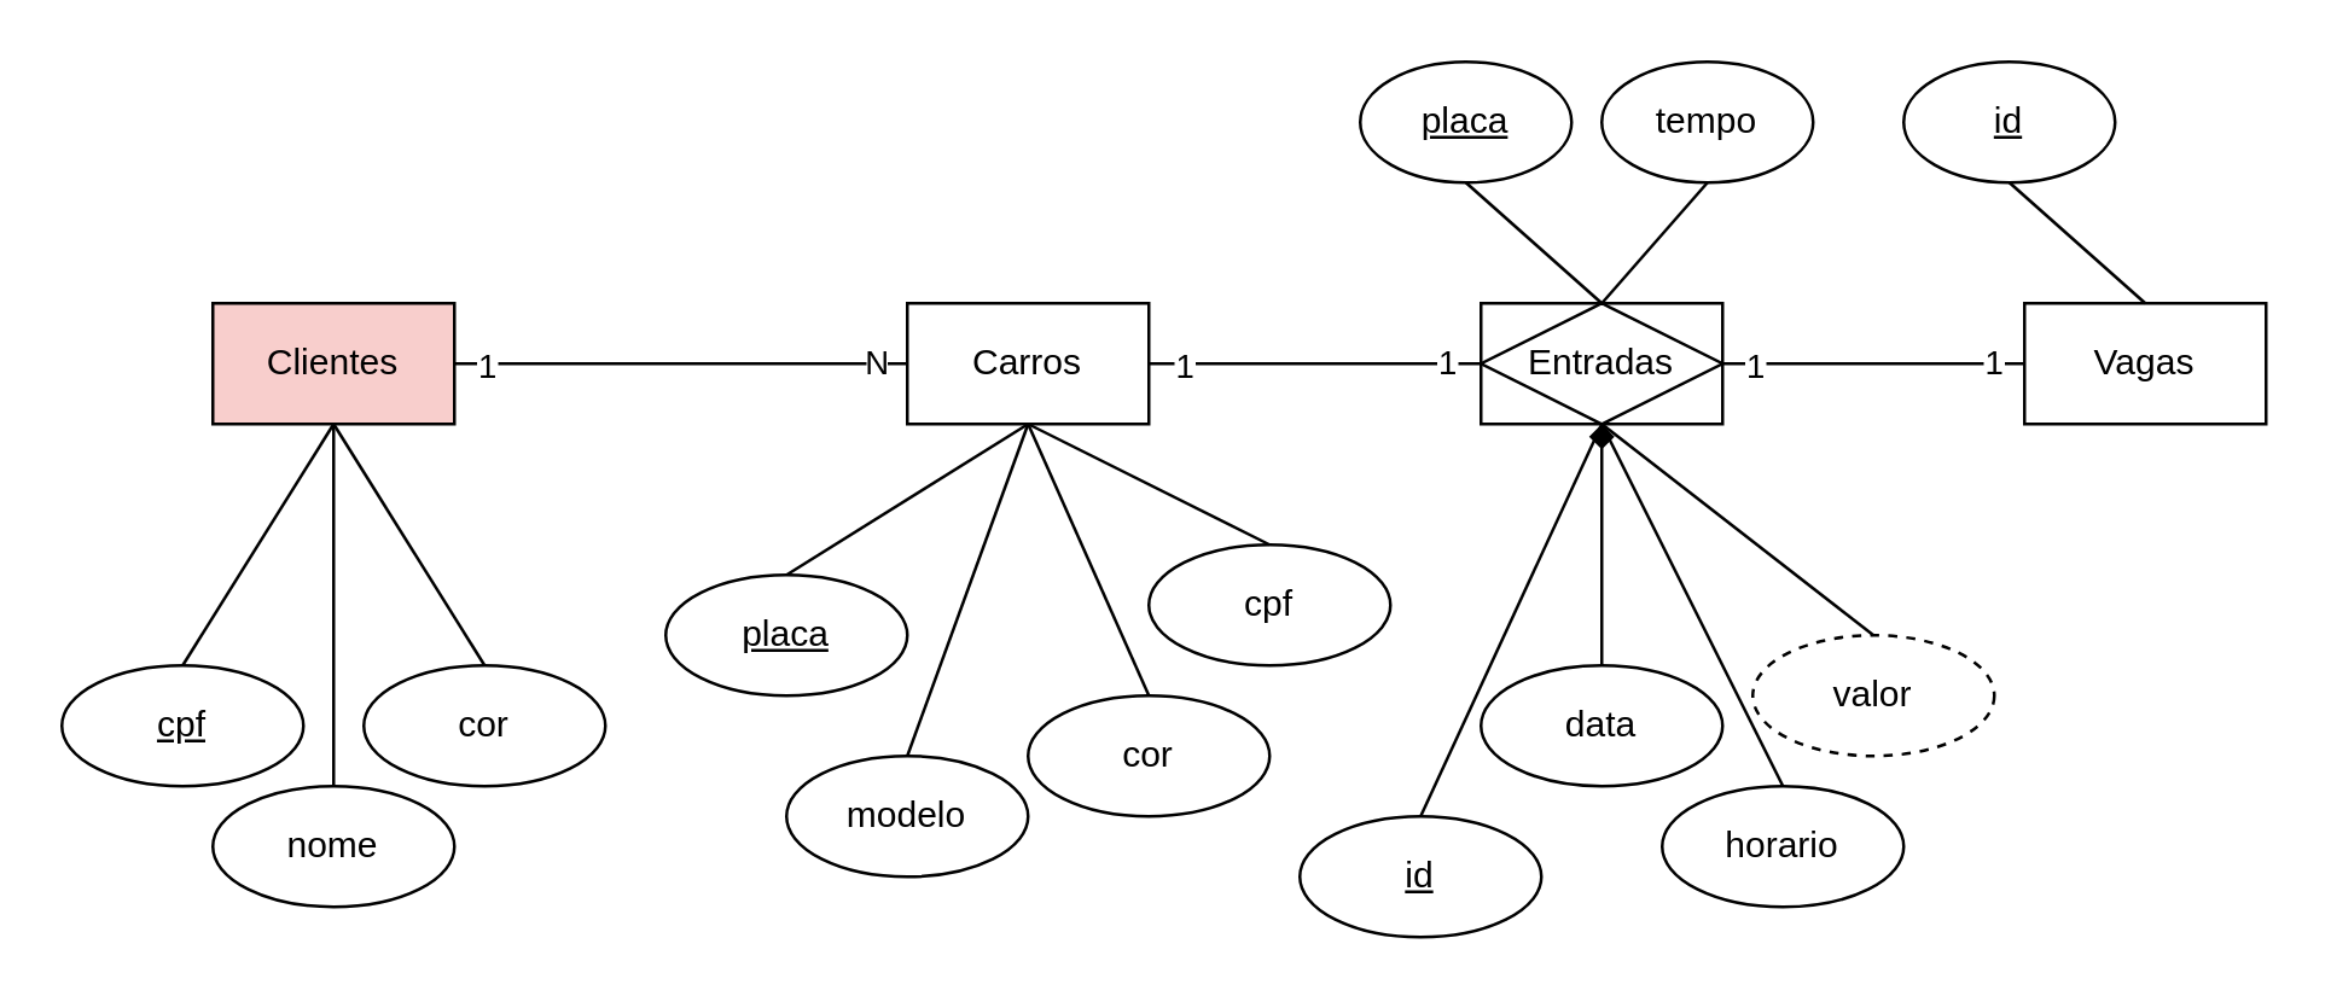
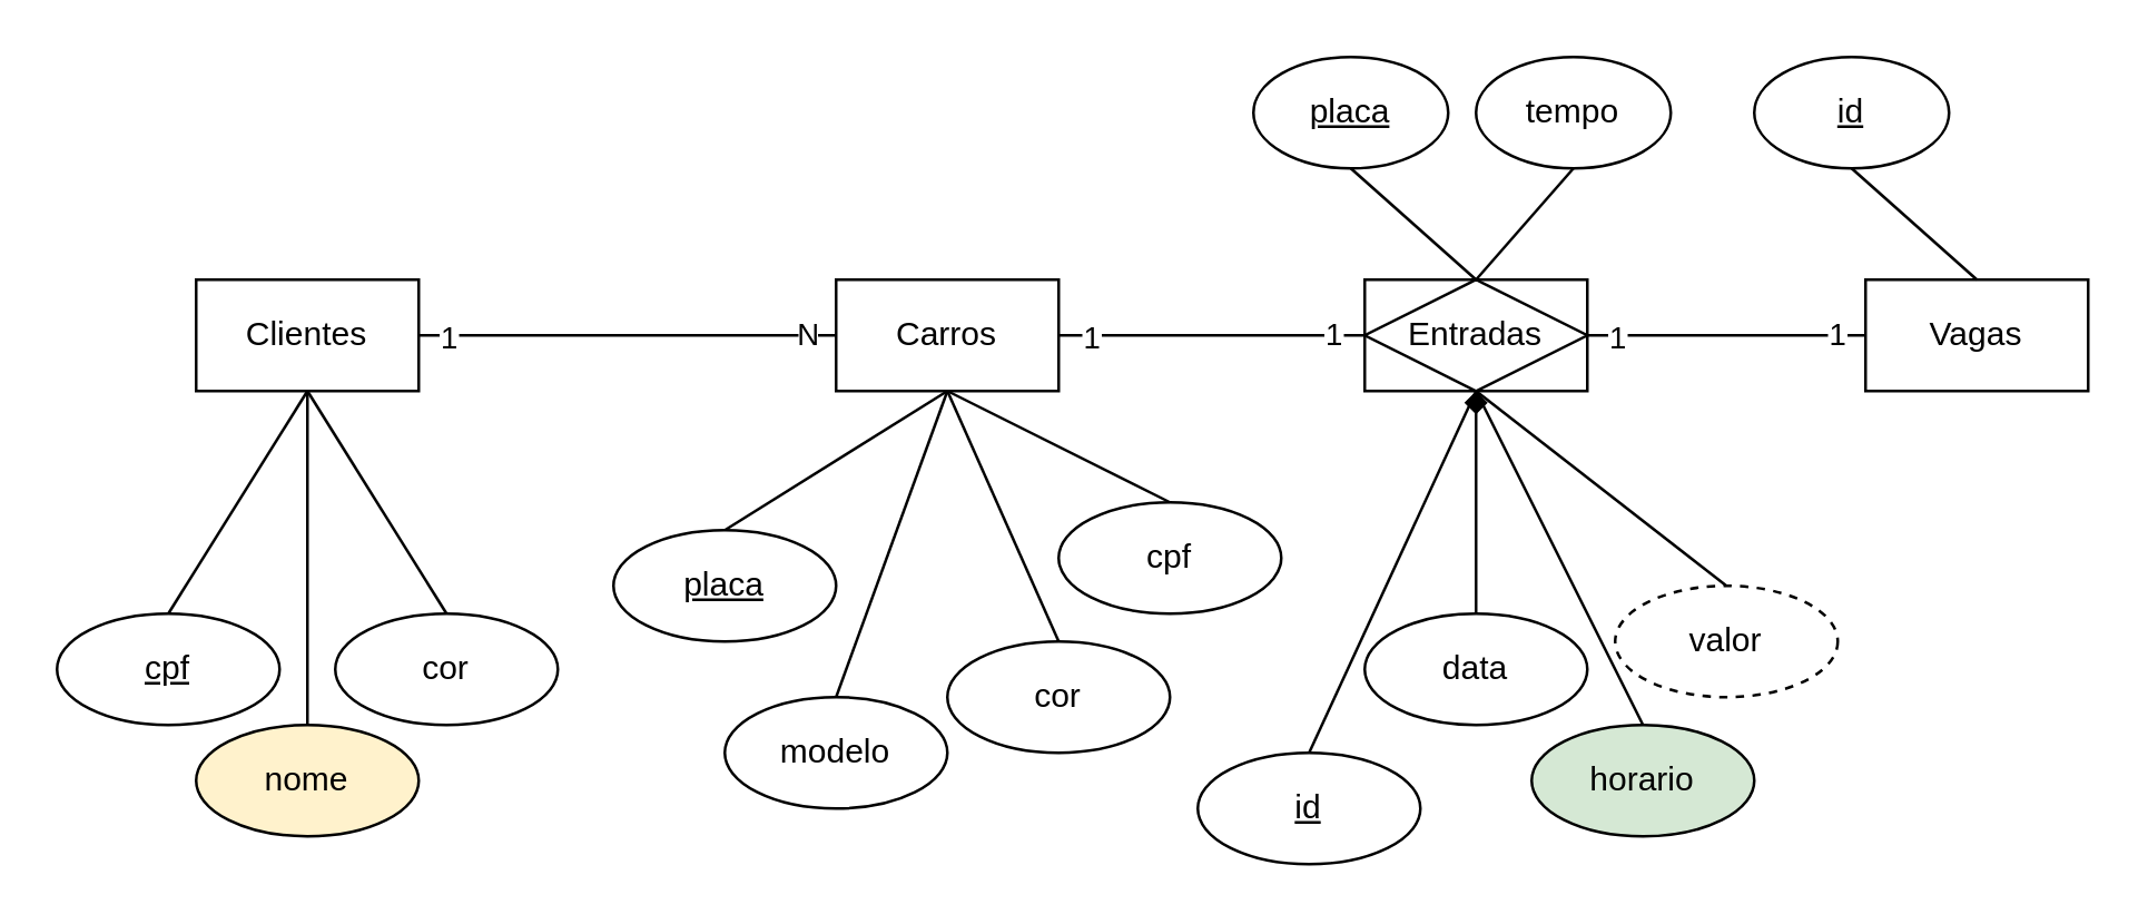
- <mxCell id="2" value="Clientes" style="whiteSpace=wrap;html=1;align=center;fillColor=#f8cecc;" vertex="1" parent="1"><mxGeometry x="70" y="100" width="80" height="40" as="geometry" /></mxCell>
+ <mxCell id="2" value="Clientes" style="whiteSpace=wrap;html=1;align=center;" vertex="1" parent="1"><mxGeometry x="70" y="100" width="80" height="40" as="geometry" /></mxCell>
- <mxCell id="5" value="nome" style="ellipse;whiteSpace=wrap;html=1;align=center;" vertex="1" parent="1"><mxGeometry x="70" y="260" width="80" height="40" as="geometry" /></mxCell>
+ <mxCell id="5" value="nome" style="ellipse;whiteSpace=wrap;html=1;align=center;fillColor=#fff2cc;" vertex="1" parent="1"><mxGeometry x="70" y="260" width="80" height="40" as="geometry" /></mxCell>
- <mxCell id="32" value="horario" style="ellipse;whiteSpace=wrap;html=1;align=center;" vertex="1" parent="1"><mxGeometry x="550" y="260" width="80" height="40" as="geometry" /></mxCell>
+ <mxCell id="32" value="horario" style="ellipse;whiteSpace=wrap;html=1;align=center;fillColor=#d5e8d4;" vertex="1" parent="1"><mxGeometry x="550" y="260" width="80" height="40" as="geometry" /></mxCell>
